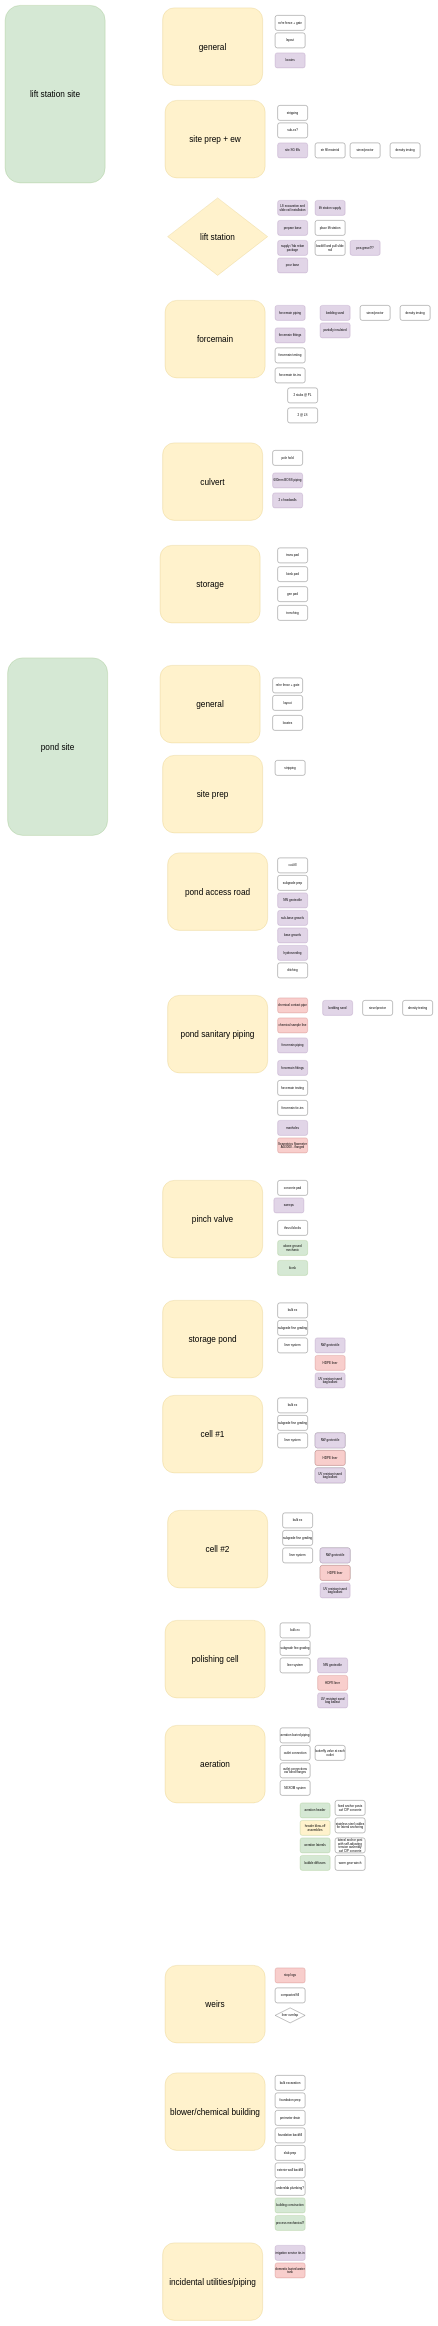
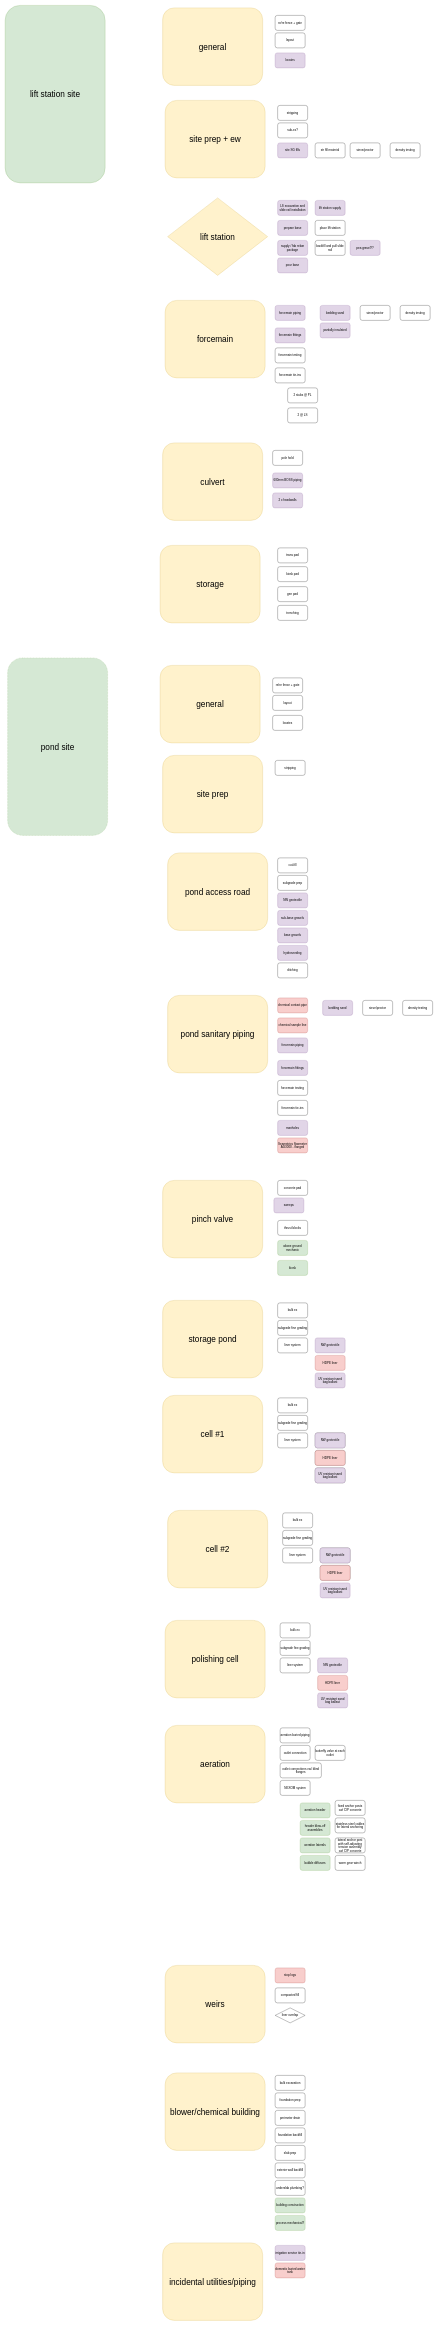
- <mxCell id="41" value="pond site" style="rounded=1;whiteSpace=wrap;html=1;fontSize=33;fillColor=#d5e8d4;strokeColor=#82b366;" parent="1" vertex="1"><mxGeometry x="30" y="2630" width="400" height="710" as="geometry" /></mxCell>
+ <mxCell id="41" value="pond site" style="rounded=1;whiteSpace=wrap;html=1;fontSize=33;fillColor=#d5e8d4;strokeColor=#82b366;dashed=1;" parent="1" vertex="1"><mxGeometry x="30" y="2630" width="400" height="710" as="geometry" /></mxCell>
- <mxCell id="137" value="outlet connections cw/ blind flanges" style="rounded=1;whiteSpace=wrap;html=1;" parent="1" vertex="1"><mxGeometry x="1120" y="7050" width="120" height="60" as="geometry" /></mxCell>
+ <mxCell id="137" value="outlet connections cw/ blind flanges" style="rounded=1;whiteSpace=wrap;html=1;" parent="1" vertex="1"><mxGeometry x="1120" y="7050" width="165" height="60" as="geometry" /></mxCell>
- <mxCell id="108" value="header blow-off assemblies" style="rounded=1;whiteSpace=wrap;html=1;fillColor=#fff2cc;strokeColor=#82b366;" parent="1" vertex="1"><mxGeometry x="1200" y="7280" width="120" height="60" as="geometry" /></mxCell>
+ <mxCell id="108" value="header blow-off assemblies" style="rounded=1;whiteSpace=wrap;html=1;fillColor=#d5e8d4;strokeColor=#82b366;" parent="1" vertex="1"><mxGeometry x="1200" y="7280" width="120" height="60" as="geometry" /></mxCell>
